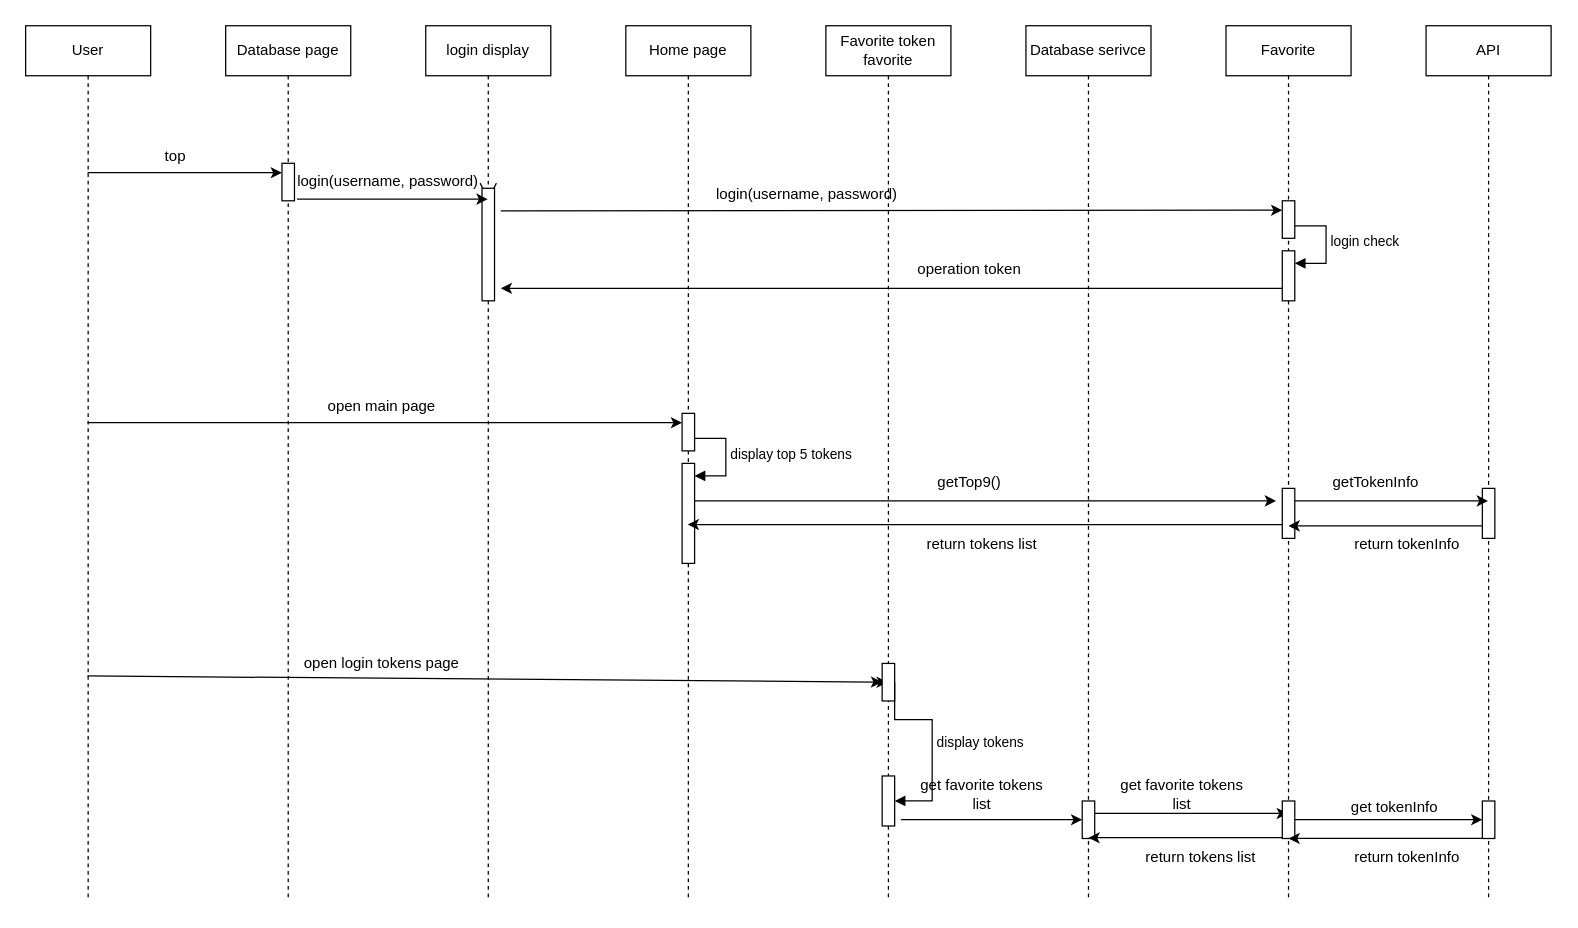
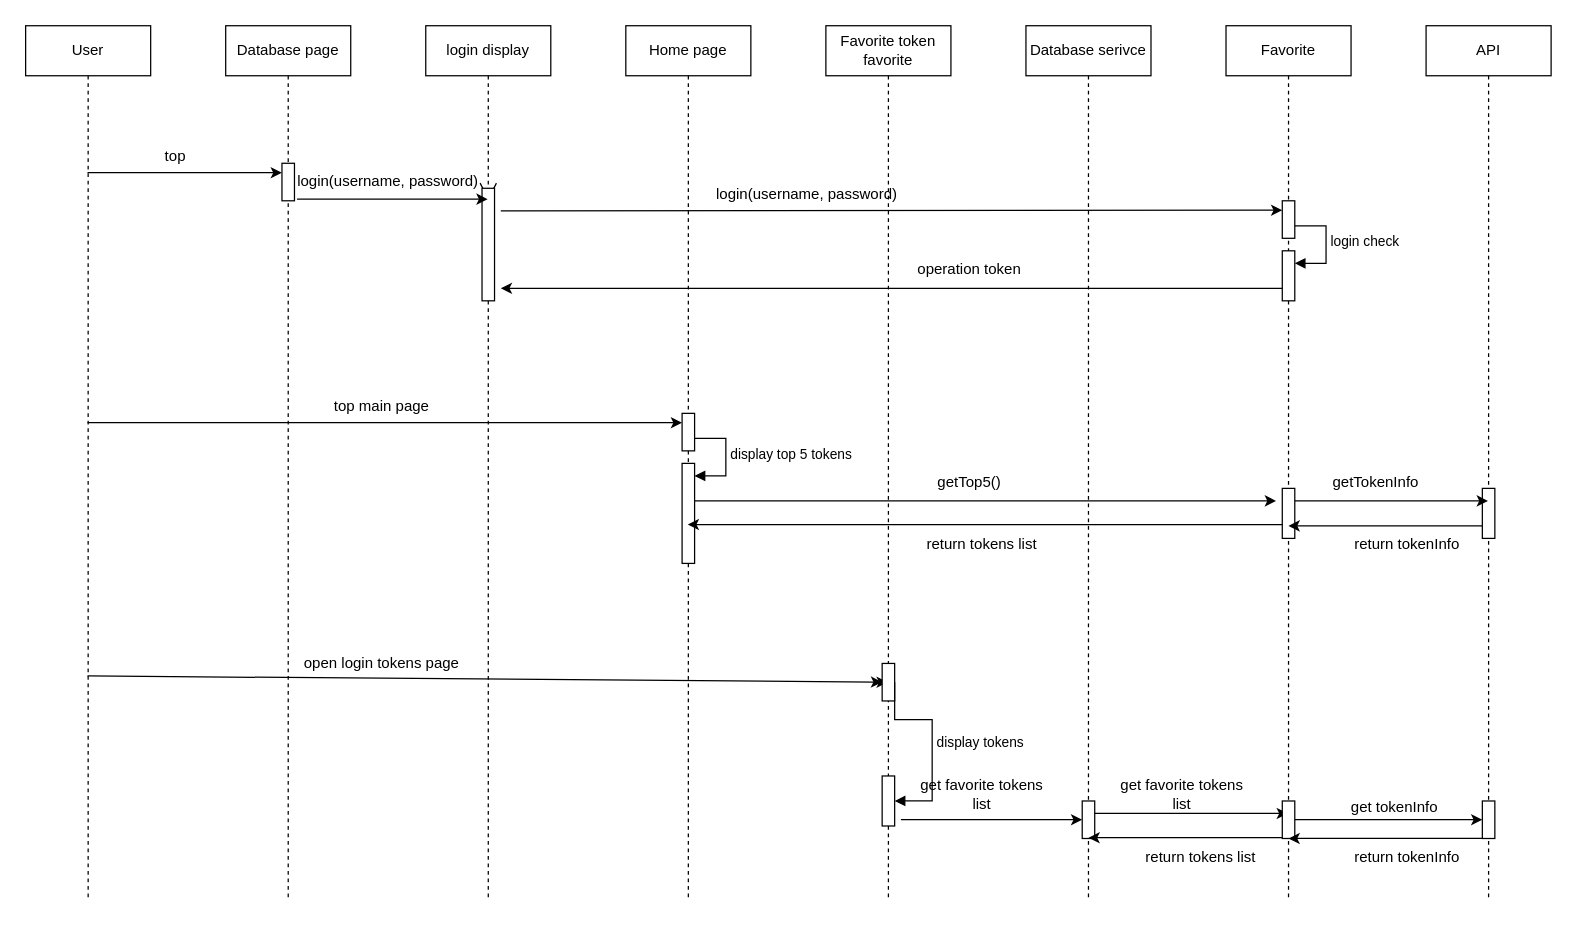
- <mxCell id="29" value="open main page" style="text;html=1;align=center;verticalAlign=middle;whiteSpace=wrap;rounded=0;" vertex="1" parent="1"><mxGeometry x="260" y="310" width="90" height="30" as="geometry" /></mxCell>
+ <mxCell id="29" value="top main page" style="text;html=1;align=center;verticalAlign=middle;whiteSpace=wrap;rounded=0;" vertex="1" parent="1"><mxGeometry x="260" y="310" width="90" height="30" as="geometry" /></mxCell>
- <mxCell id="32" value="getTop9()" style="text;html=1;align=center;verticalAlign=middle;whiteSpace=wrap;rounded=0;" vertex="1" parent="1"><mxGeometry x="745" y="370" width="60" height="30" as="geometry" /></mxCell>
+ <mxCell id="32" value="getTop5()" style="text;html=1;align=center;verticalAlign=middle;whiteSpace=wrap;rounded=0;" vertex="1" parent="1"><mxGeometry x="745" y="370" width="60" height="30" as="geometry" /></mxCell>
